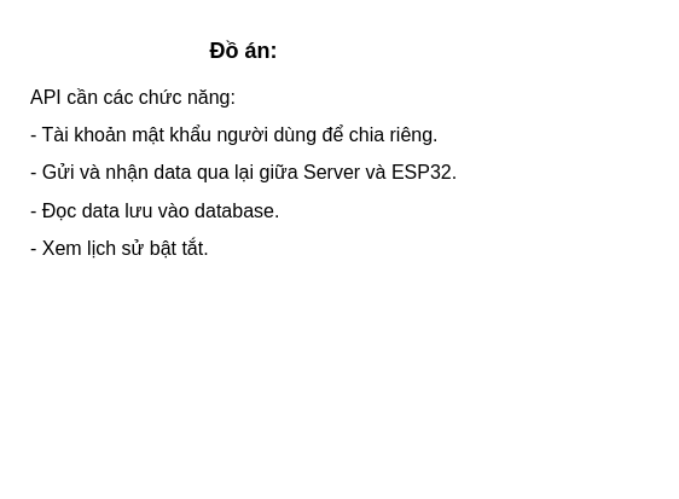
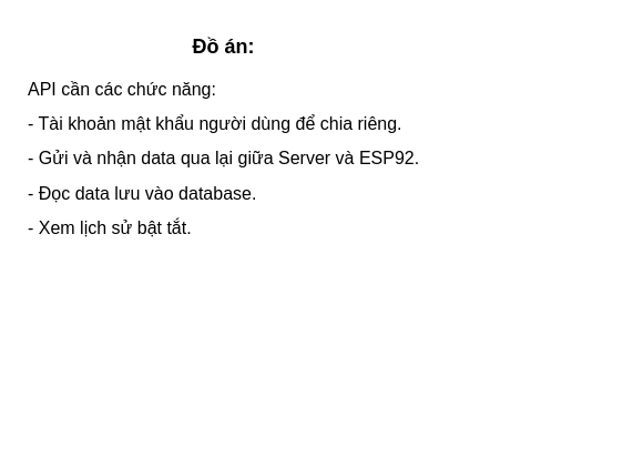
- <mxCell id="2" value="&lt;h1 style=&quot;text-align: center&quot;&gt;&lt;font style=&quot;font-size: 18px&quot;&gt;Đồ án:&lt;/font&gt;&lt;/h1&gt;&lt;p&gt;&lt;font size=&quot;3&quot;&gt;API cần các chức năng:&lt;/font&gt;&lt;/p&gt;&lt;p&gt;&lt;font size=&quot;3&quot;&gt;- Tài khoản mật khẩu người dùng để chia riêng.&lt;/font&gt;&lt;/p&gt;&lt;p&gt;&lt;font size=&quot;3&quot;&gt;- Gửi và nhận data qua lại giữa Server và ESP32.&lt;/font&gt;&lt;/p&gt;&lt;p&gt;&lt;font size=&quot;3&quot;&gt;- Đọc data lưu vào database.&lt;/font&gt;&lt;/p&gt;&lt;p&gt;&lt;font size=&quot;3&quot;&gt;- Xem lịch sử bật tắt.&lt;/font&gt;&lt;/p&gt;" style="text;html=1;strokeColor=none;fillColor=none;spacing=5;spacingTop=-20;whiteSpace=wrap;overflow=hidden;rounded=0;" parent="1" vertex="1"><mxGeometry x="20" y="20" width="520" height="371" as="geometry" /></mxCell>
+ <mxCell id="2" value="&lt;h1 style=&quot;text-align: center&quot;&gt;&lt;font style=&quot;font-size: 18px&quot;&gt;Đồ án:&lt;/font&gt;&lt;/h1&gt;&lt;p&gt;&lt;font size=&quot;3&quot;&gt;API cần các chức năng:&lt;/font&gt;&lt;/p&gt;&lt;p&gt;&lt;font size=&quot;3&quot;&gt;- Tài khoản mật khẩu người dùng để chia riêng.&lt;/font&gt;&lt;/p&gt;&lt;p&gt;&lt;font size=&quot;3&quot;&gt;- Gửi và nhận data qua lại giữa Server và ESP92.&lt;/font&gt;&lt;/p&gt;&lt;p&gt;&lt;font size=&quot;3&quot;&gt;- Đọc data lưu vào database.&lt;/font&gt;&lt;/p&gt;&lt;p&gt;&lt;font size=&quot;3&quot;&gt;- Xem lịch sử bật tắt.&lt;/font&gt;&lt;/p&gt;" style="text;html=1;strokeColor=none;fillColor=none;spacing=5;spacingTop=-20;whiteSpace=wrap;overflow=hidden;rounded=0;" parent="1" vertex="1"><mxGeometry x="20" y="20" width="520" height="371" as="geometry" /></mxCell>
